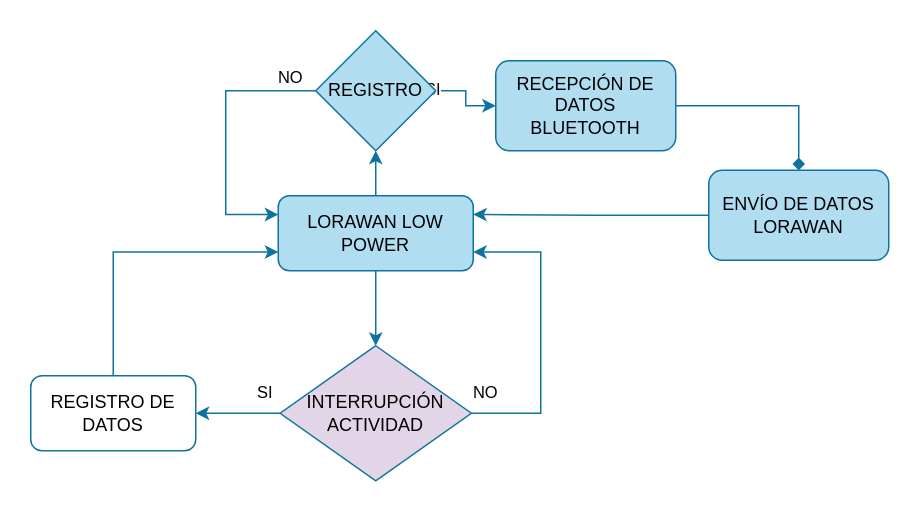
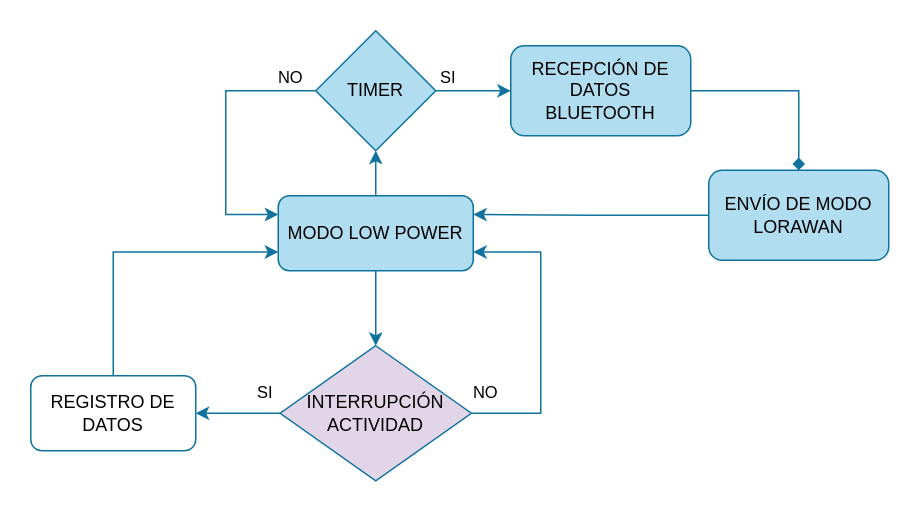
- <mxCell id="18" value="REGISTRO" style="rhombus;whiteSpace=wrap;html=1;fillColor=#b1ddf0;strokeColor=#10739e;" vertex="1" parent="1"><mxGeometry x="210" y="20" width="80" height="80" as="geometry" /></mxCell>
+ <mxCell id="18" value="TIMER" style="rhombus;whiteSpace=wrap;html=1;fillColor=#b1ddf0;strokeColor=#10739e;" vertex="1" parent="1"><mxGeometry x="210" y="20" width="80" height="80" as="geometry" /></mxCell>
- <mxCell id="6" value="RECEPCIÓN DE DATOS&lt;br&gt;BLUETOOTH" style="rounded=1;whiteSpace=wrap;html=1;fillColor=#b1ddf0;strokeColor=#10739e;" vertex="1" parent="1"><mxGeometry x="330" y="40" width="120" height="60" as="geometry" /></mxCell>
+ <mxCell id="6" value="RECEPCIÓN DE DATOS&lt;br&gt;BLUETOOTH" style="rounded=1;whiteSpace=wrap;html=1;fillColor=#b1ddf0;strokeColor=#10739e;" vertex="1" parent="1"><mxGeometry x="340" y="30" width="120" height="60" as="geometry" /></mxCell>
- <mxCell id="20" value="ENVÍO DE DATOS LORAWAN" style="rounded=1;whiteSpace=wrap;html=1;fillColor=#b1ddf0;strokeColor=#10739e;" vertex="1" parent="1"><mxGeometry x="472" y="113" width="120" height="60" as="geometry" /></mxCell>
+ <mxCell id="20" value="ENVÍO DE MODO LORAWAN" style="rounded=1;whiteSpace=wrap;html=1;fillColor=#b1ddf0;strokeColor=#10739e;" vertex="1" parent="1"><mxGeometry x="472" y="113" width="120" height="60" as="geometry" /></mxCell>
- <mxCell id="4" value="LORAWAN LOW POWER" style="rounded=1;whiteSpace=wrap;html=1;fillColor=#b1ddf0;strokeColor=#10739e;" vertex="1" parent="1"><mxGeometry x="185" y="130" width="130" height="50" as="geometry" /></mxCell>
+ <mxCell id="4" value="MODO LOW POWER" style="rounded=1;whiteSpace=wrap;html=1;fillColor=#b1ddf0;strokeColor=#10739e;" vertex="1" parent="1"><mxGeometry x="185" y="130" width="130" height="50" as="geometry" /></mxCell>
